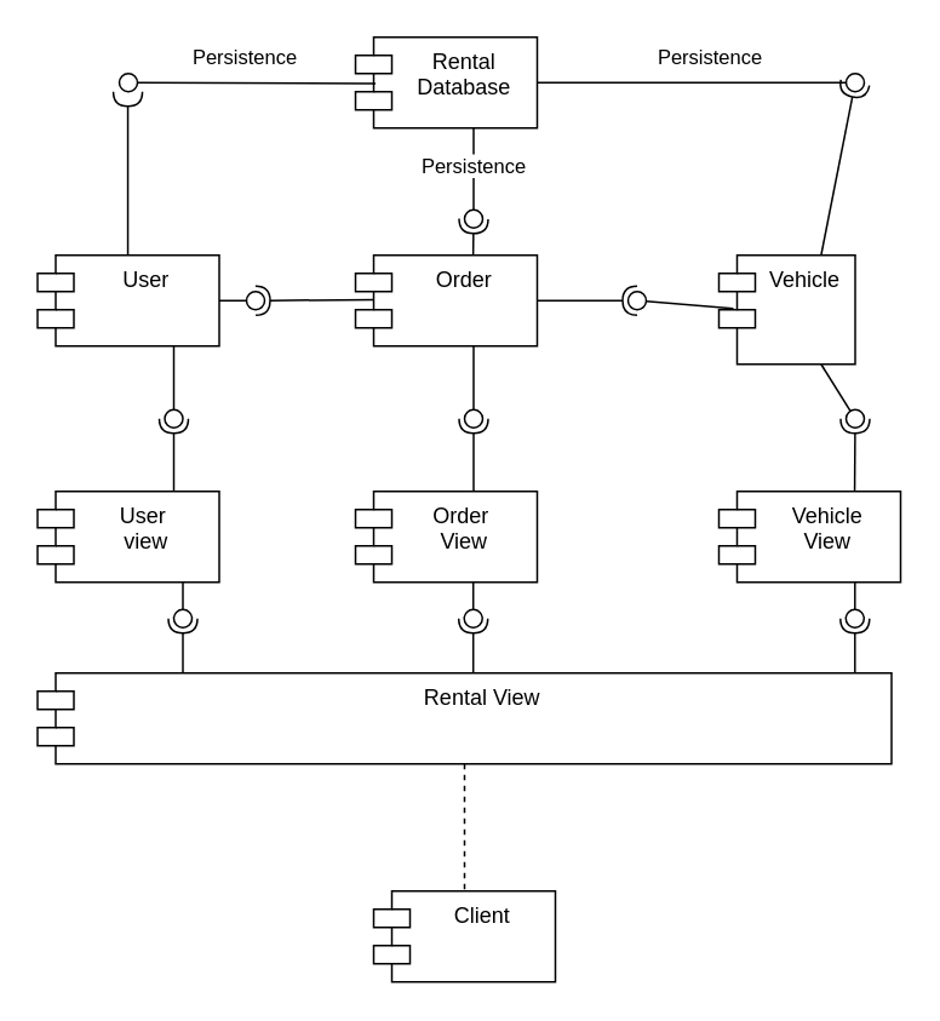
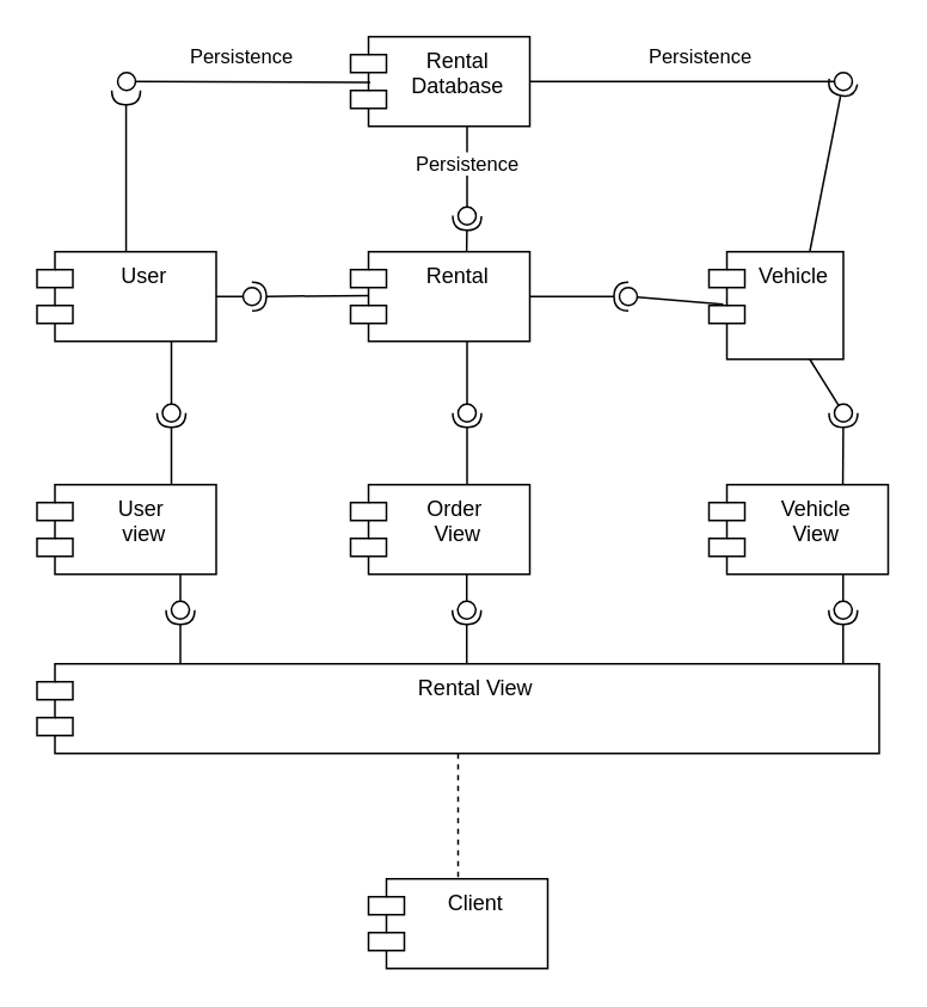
- <mxCell id="17" value="Order" style="shape=module;align=left;spacingLeft=20;align=center;verticalAlign=top;whiteSpace=wrap;html=1;" vertex="1" parent="1"><mxGeometry x="195" y="140" width="100" height="50" as="geometry" /></mxCell>
+ <mxCell id="17" value="Rental" style="shape=module;align=left;spacingLeft=20;align=center;verticalAlign=top;whiteSpace=wrap;html=1;" vertex="1" parent="1"><mxGeometry x="195" y="140" width="100" height="50" as="geometry" /></mxCell>
